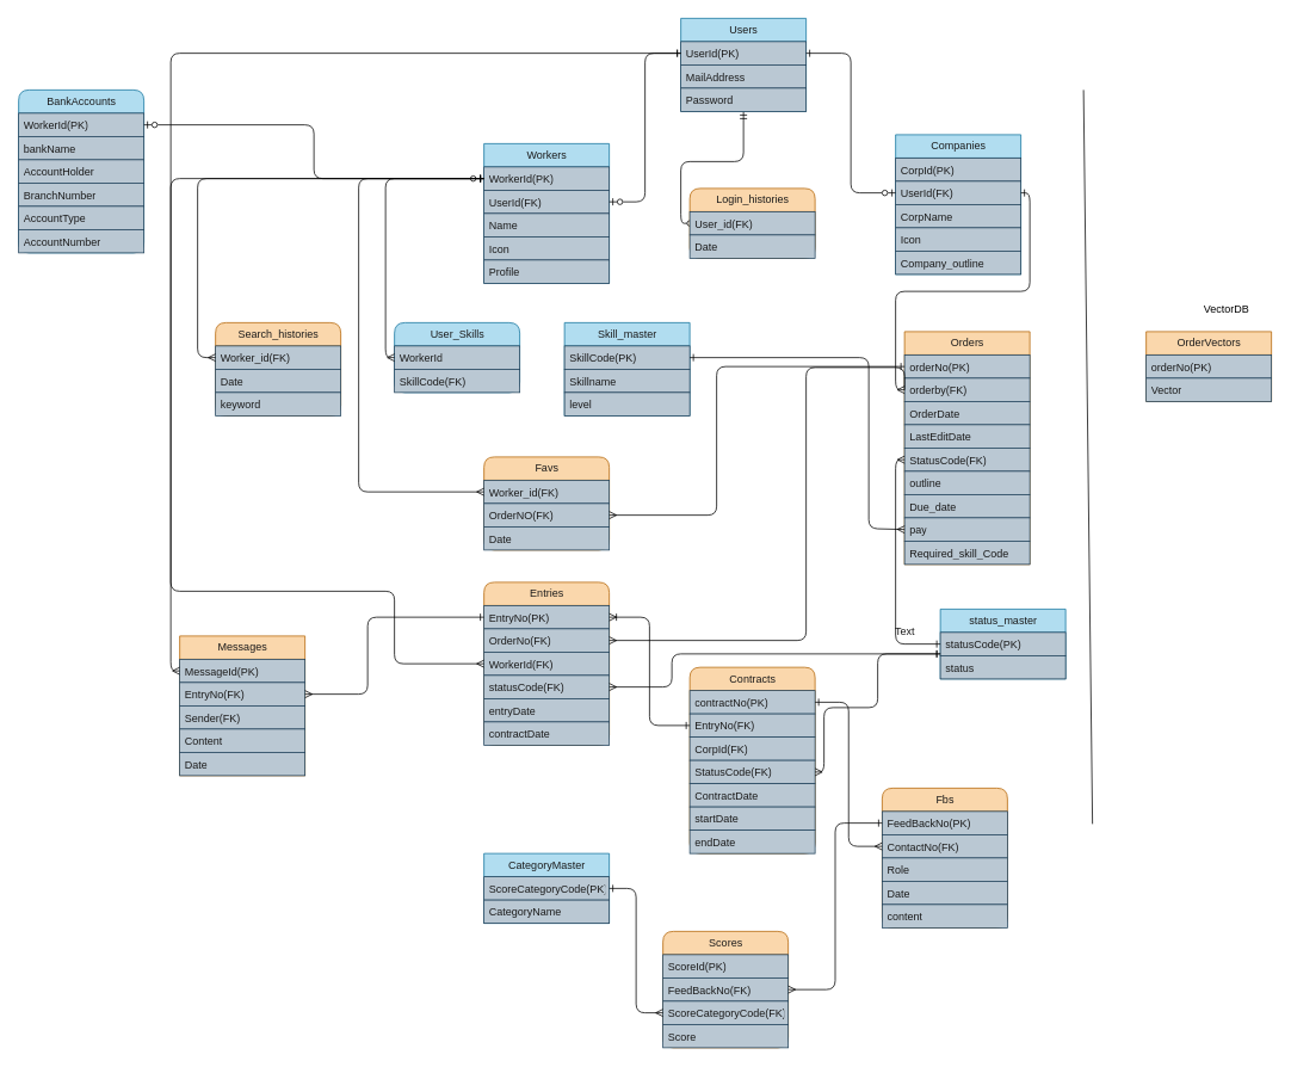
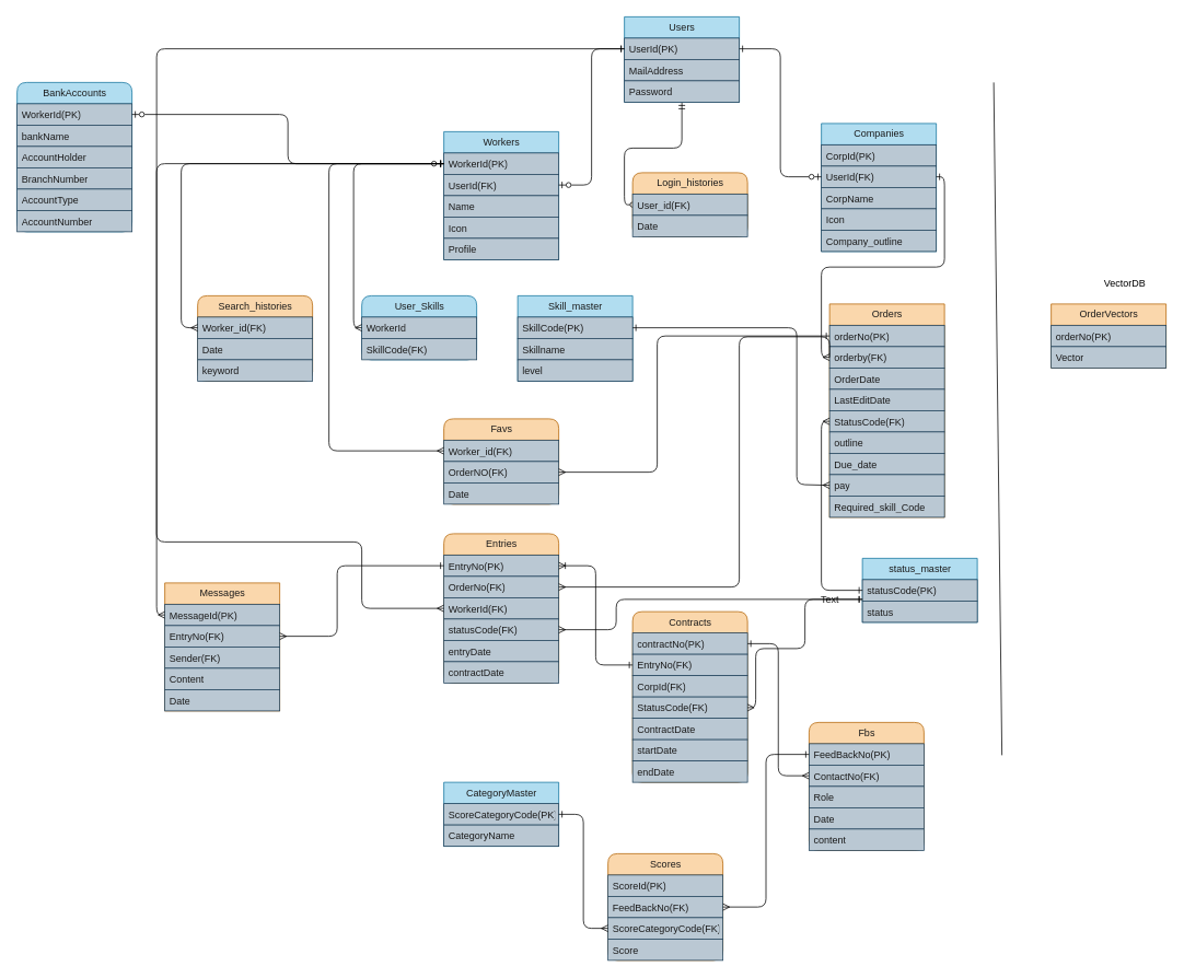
- <mxCell id="62" value="Text" style="text;html=1;align=center;verticalAlign=middle;resizable=0;points=[];autosize=1;strokeColor=none;fillColor=none;fontColor=#1A1A1A;" parent="1" vertex="1"><mxGeometry x="985" y="690" width="50" height="30" as="geometry" /></mxCell>
+ <mxCell id="62" value="Text" style="text;html=1;align=center;verticalAlign=middle;resizable=0;points=[];autosize=1;strokeColor=none;fillColor=none;fontColor=#1A1A1A;" parent="1" vertex="1"><mxGeometry x="985" y="715" width="50" height="30" as="geometry" /></mxCell>
